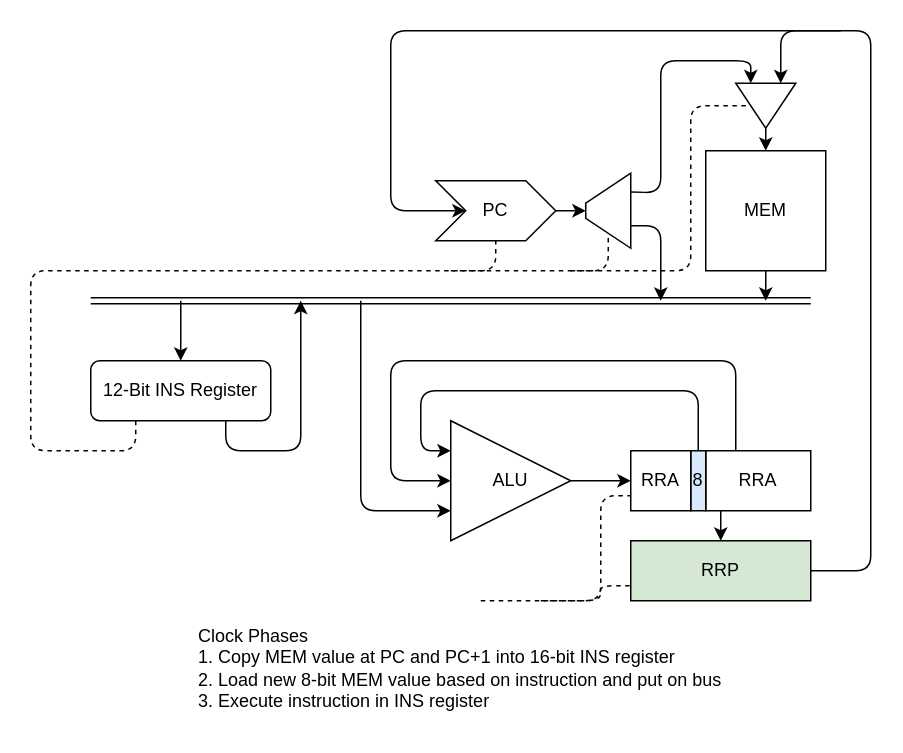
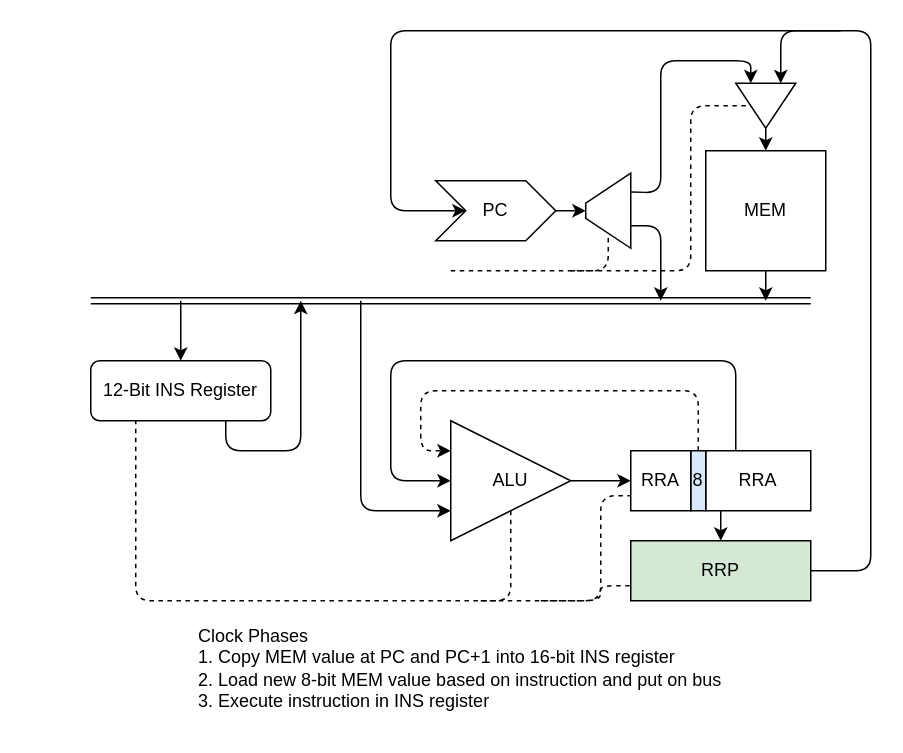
- <mxCell id="31" value="" style="endArrow=none;dashed=1;html=1;rounded=1;entryX=0.5;entryY=1;entryDx=0;entryDy=0;exitX=0.25;exitY=1;exitDx=0;exitDy=0;" parent="1" source="25" target="13" edge="1"><mxGeometry width="50" height="50" relative="1" as="geometry"><mxPoint x="300" y="250" as="sourcePoint" /><mxPoint x="350" y="200" as="targetPoint" /><Array as="points"><mxPoint x="90" y="300" /><mxPoint x="20" y="300" /><mxPoint x="20" y="180" /><mxPoint x="330" y="180" /></Array></mxGeometry></mxCell>
- <mxCell id="9" value="" style="endArrow=classic;html=1;rounded=1;entryX=0;entryY=0.25;entryDx=0;entryDy=0;exitX=0.5;exitY=0;exitDx=0;exitDy=0;" parent="1" source="3" target="7" edge="1"><mxGeometry width="50" height="50" relative="1" as="geometry"><mxPoint x="320" y="300" as="sourcePoint" /><mxPoint x="370" y="250" as="targetPoint" /><Array as="points"><mxPoint x="465" y="260" /><mxPoint x="280" y="260" /><mxPoint x="280" y="300" /></Array></mxGeometry></mxCell>
+ <mxCell id="9" value="" style="endArrow=classic;html=1;rounded=1;entryX=0;entryY=0.25;entryDx=0;entryDy=0;exitX=0.5;exitY=0;exitDx=0;exitDy=0;dashed=1;" parent="1" source="3" target="7" edge="1"><mxGeometry width="50" height="50" relative="1" as="geometry"><mxPoint x="320" y="300" as="sourcePoint" /><mxPoint x="370" y="250" as="targetPoint" /><Array as="points"><mxPoint x="465" y="260" /><mxPoint x="280" y="260" /><mxPoint x="280" y="300" /></Array></mxGeometry></mxCell>
+ <mxCell id="28" value="" style="endArrow=none;dashed=1;html=1;rounded=1;entryX=0.25;entryY=1;entryDx=0;entryDy=0;exitX=0.5;exitY=1;exitDx=0;exitDy=0;" parent="1" source="7" target="25" edge="1"><mxGeometry width="50" height="50" relative="1" as="geometry"><mxPoint x="90" y="390" as="sourcePoint" /><mxPoint x="230" y="270" as="targetPoint" /><Array as="points"><mxPoint x="340" y="400" /><mxPoint x="90" y="400" /></Array></mxGeometry></mxCell>
